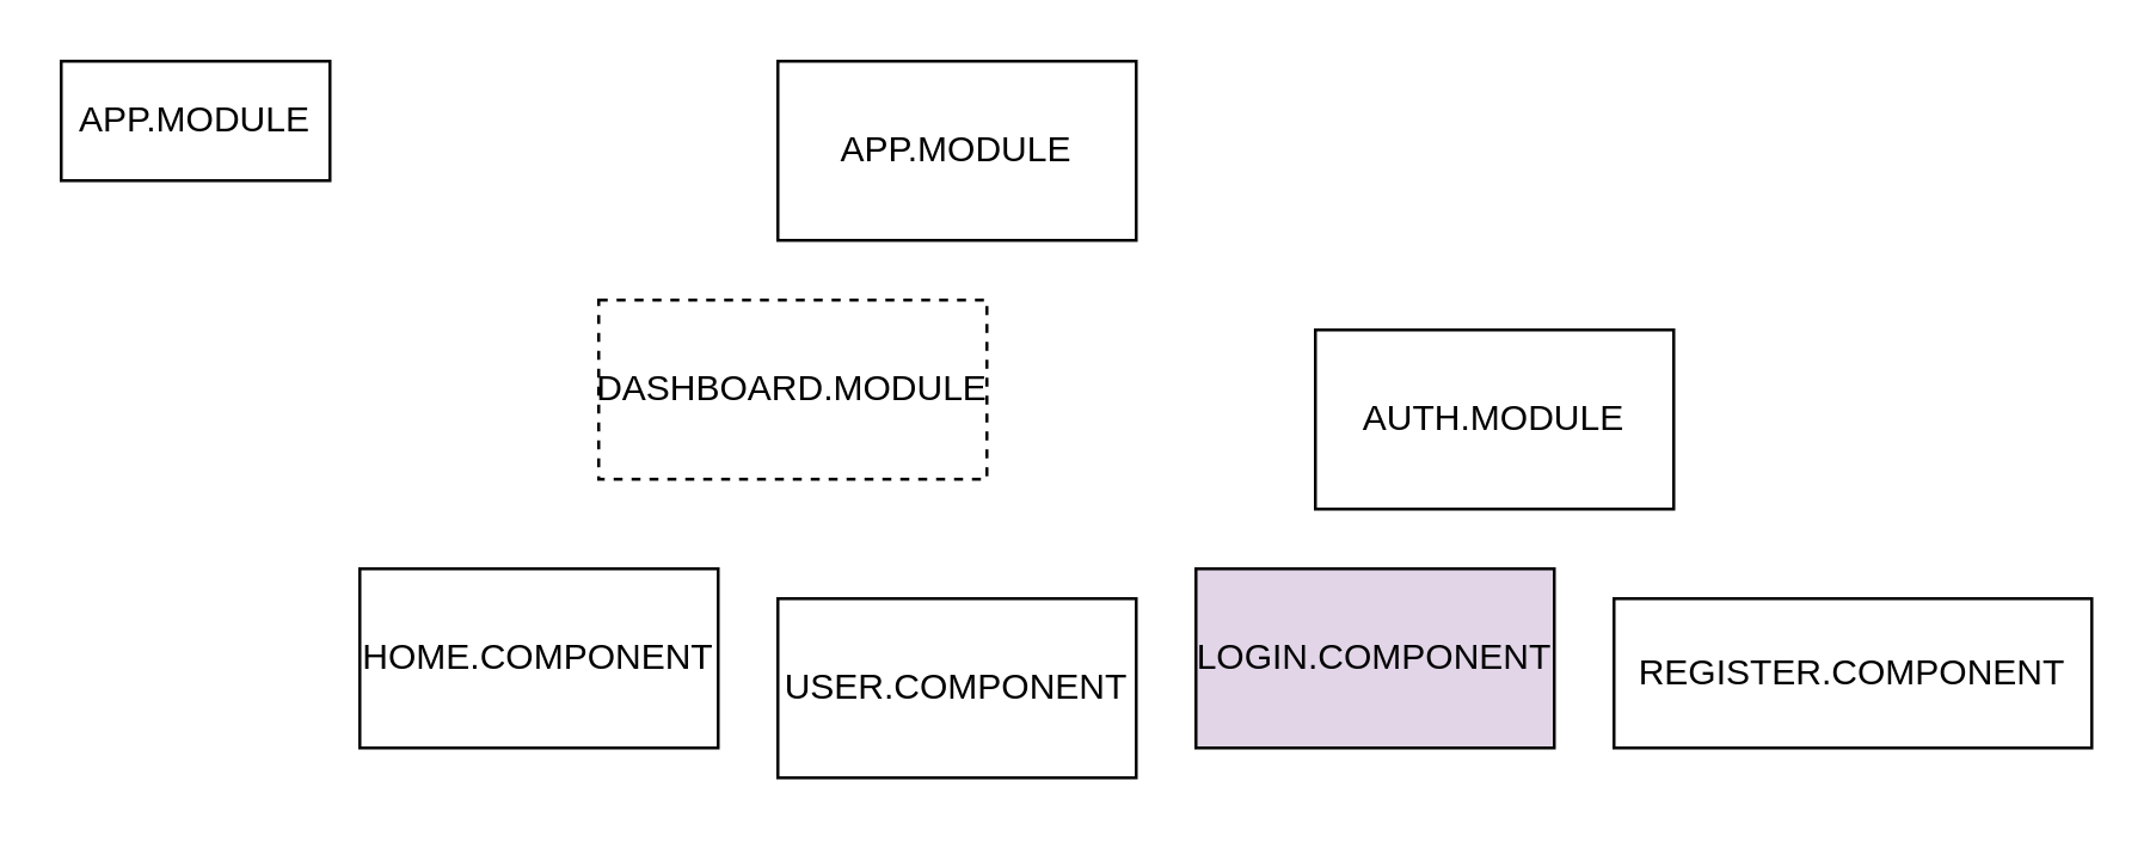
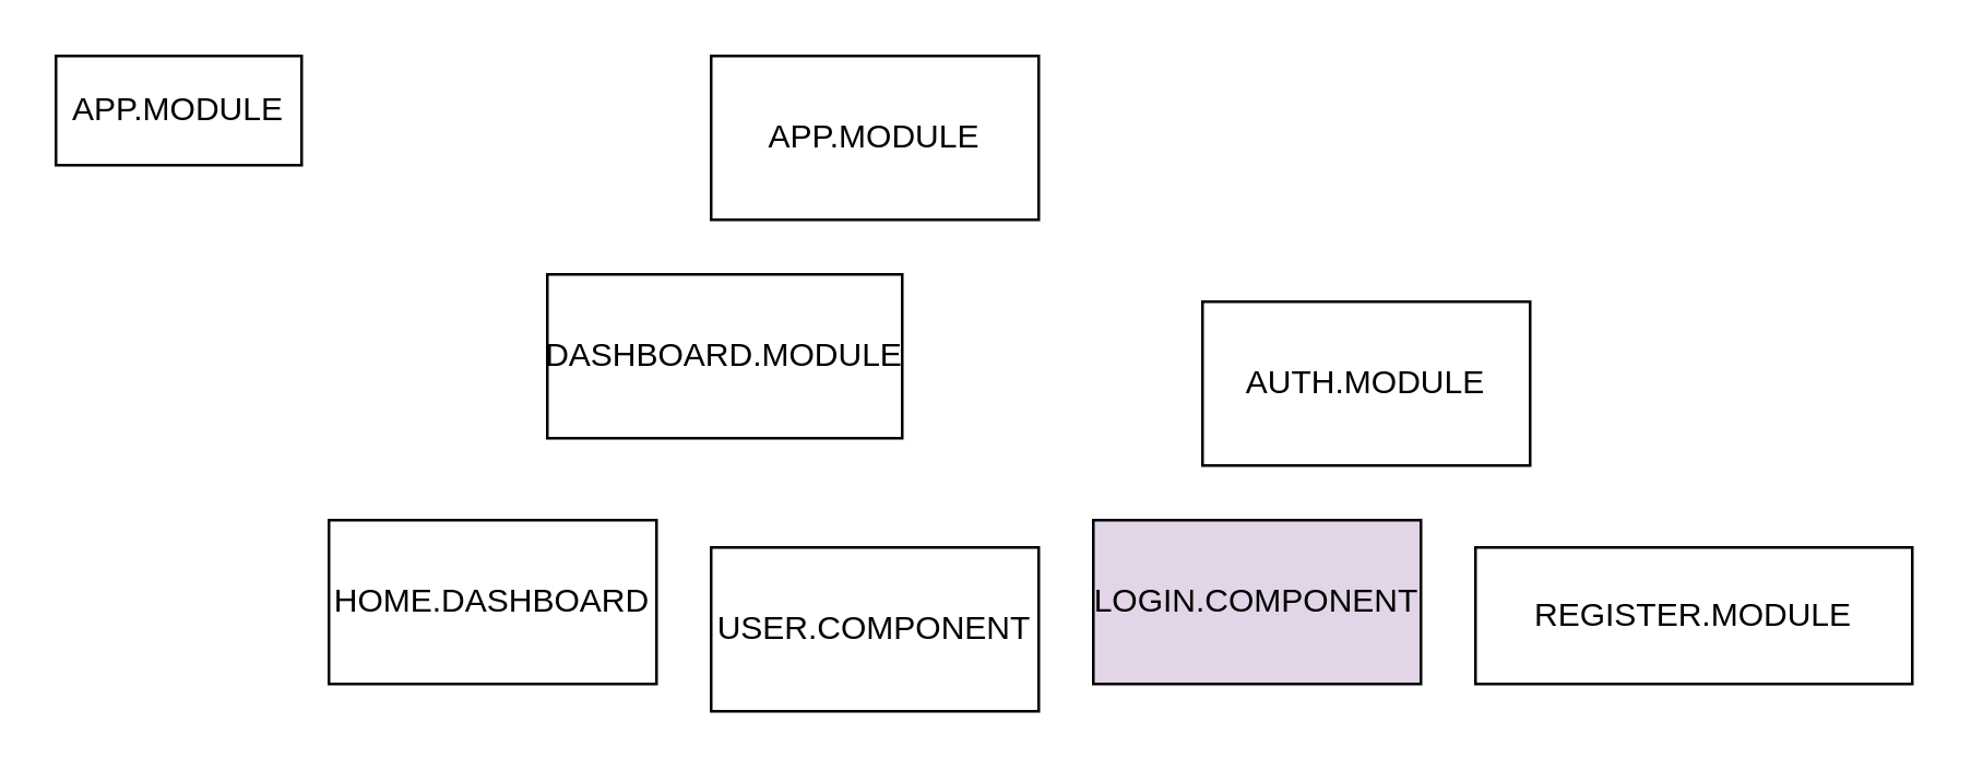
- <mxCell id="4" value="DASHBOARD.MODULE" style="rounded=0;whiteSpace=wrap;html=1;dashed=1;" vertex="1" parent="1"><mxGeometry x="200" y="100" width="130" height="60" as="geometry" /></mxCell>
+ <mxCell id="4" value="DASHBOARD.MODULE" style="rounded=0;whiteSpace=wrap;html=1;" vertex="1" parent="1"><mxGeometry x="200" y="100" width="130" height="60" as="geometry" /></mxCell>
- <mxCell id="6" value="HOME.COMPONENT" style="rounded=0;whiteSpace=wrap;html=1;" vertex="1" parent="1"><mxGeometry x="120" y="190" width="120" height="60" as="geometry" /></mxCell>
+ <mxCell id="6" value="HOME.DASHBOARD" style="rounded=0;whiteSpace=wrap;html=1;" vertex="1" parent="1"><mxGeometry x="120" y="190" width="120" height="60" as="geometry" /></mxCell>
- <mxCell id="9" value="REGISTER.COMPONENT" style="rounded=0;whiteSpace=wrap;html=1;" vertex="1" parent="1"><mxGeometry x="540" y="200" width="160" height="50" as="geometry" /></mxCell>
+ <mxCell id="9" value="REGISTER.MODULE" style="rounded=0;whiteSpace=wrap;html=1;" vertex="1" parent="1"><mxGeometry x="540" y="200" width="160" height="50" as="geometry" /></mxCell>
